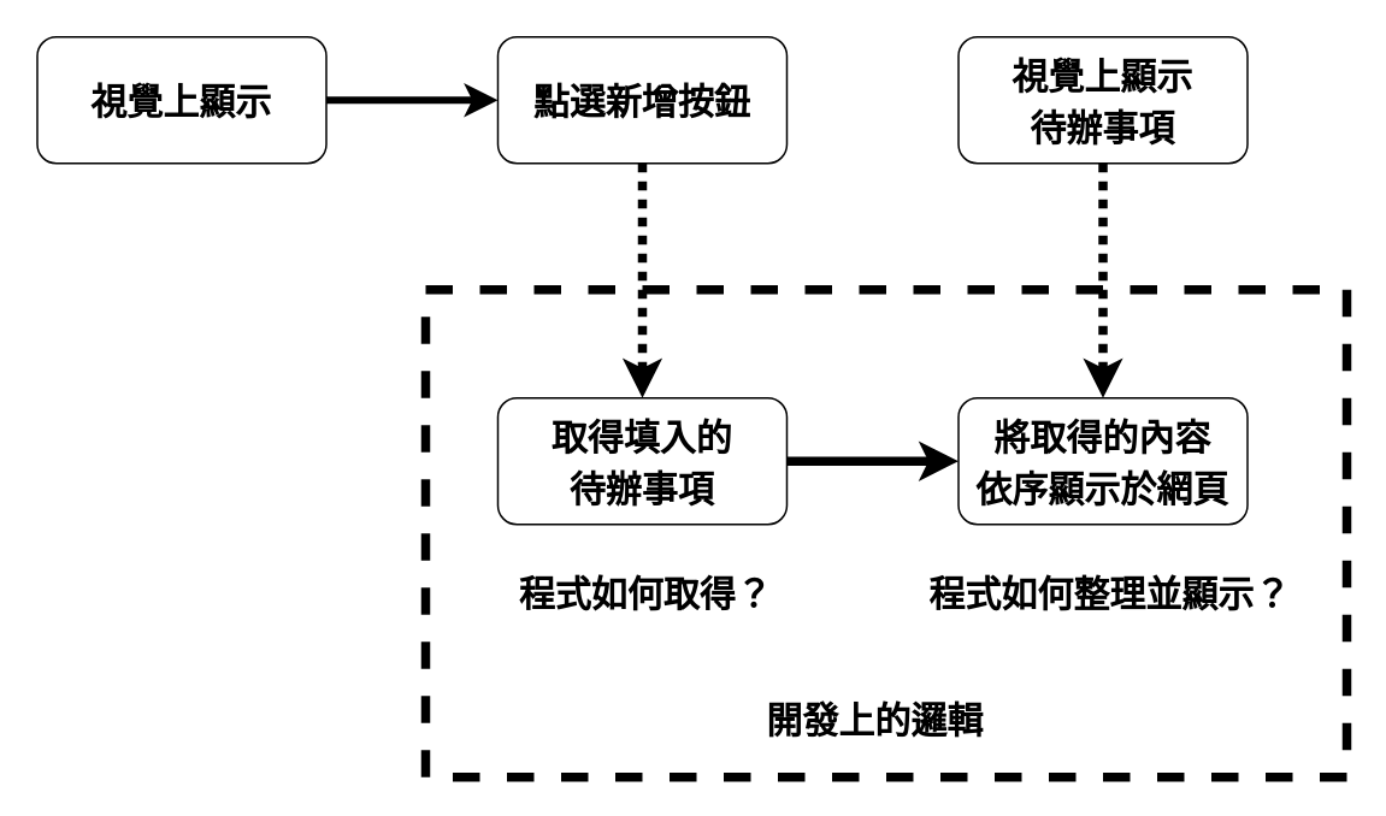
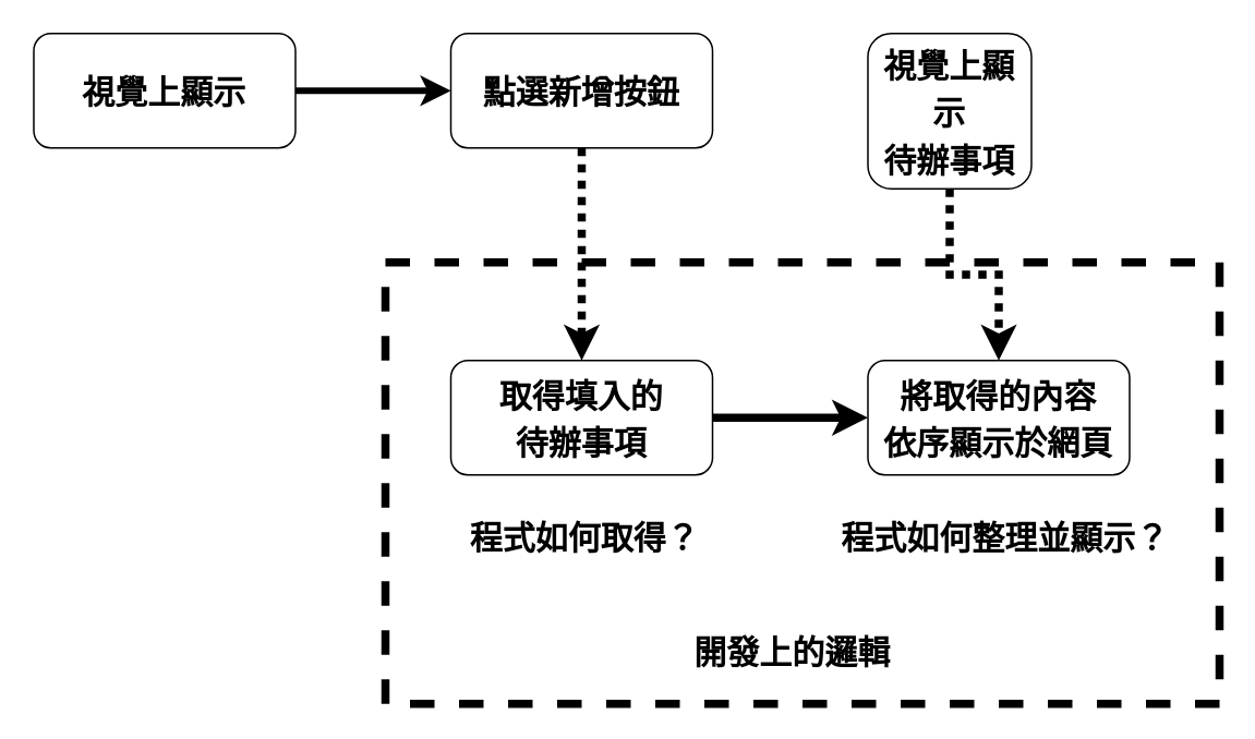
- <mxCell id="8" value="&lt;span style=&quot;font-size: 20px&quot;&gt;視覺上顯示&lt;br&gt;待辦事項&lt;br&gt;&lt;/span&gt;" style="rounded=1;whiteSpace=wrap;html=1;fontFamily=微軟正黑體;fontSize=24;fontStyle=1;" parent="1" vertex="1"><mxGeometry x="530" y="20" width="160" height="70" as="geometry" /></mxCell>
+ <mxCell id="8" value="&lt;span style=&quot;font-size: 20px&quot;&gt;視覺上顯示&lt;br&gt;待辦事項&lt;br&gt;&lt;/span&gt;" style="rounded=1;whiteSpace=wrap;html=1;fontFamily=微軟正黑體;fontSize=24;fontStyle=1;" parent="1" vertex="1"><mxGeometry x="530" y="20" width="100" height="95" as="geometry" /></mxCell>
